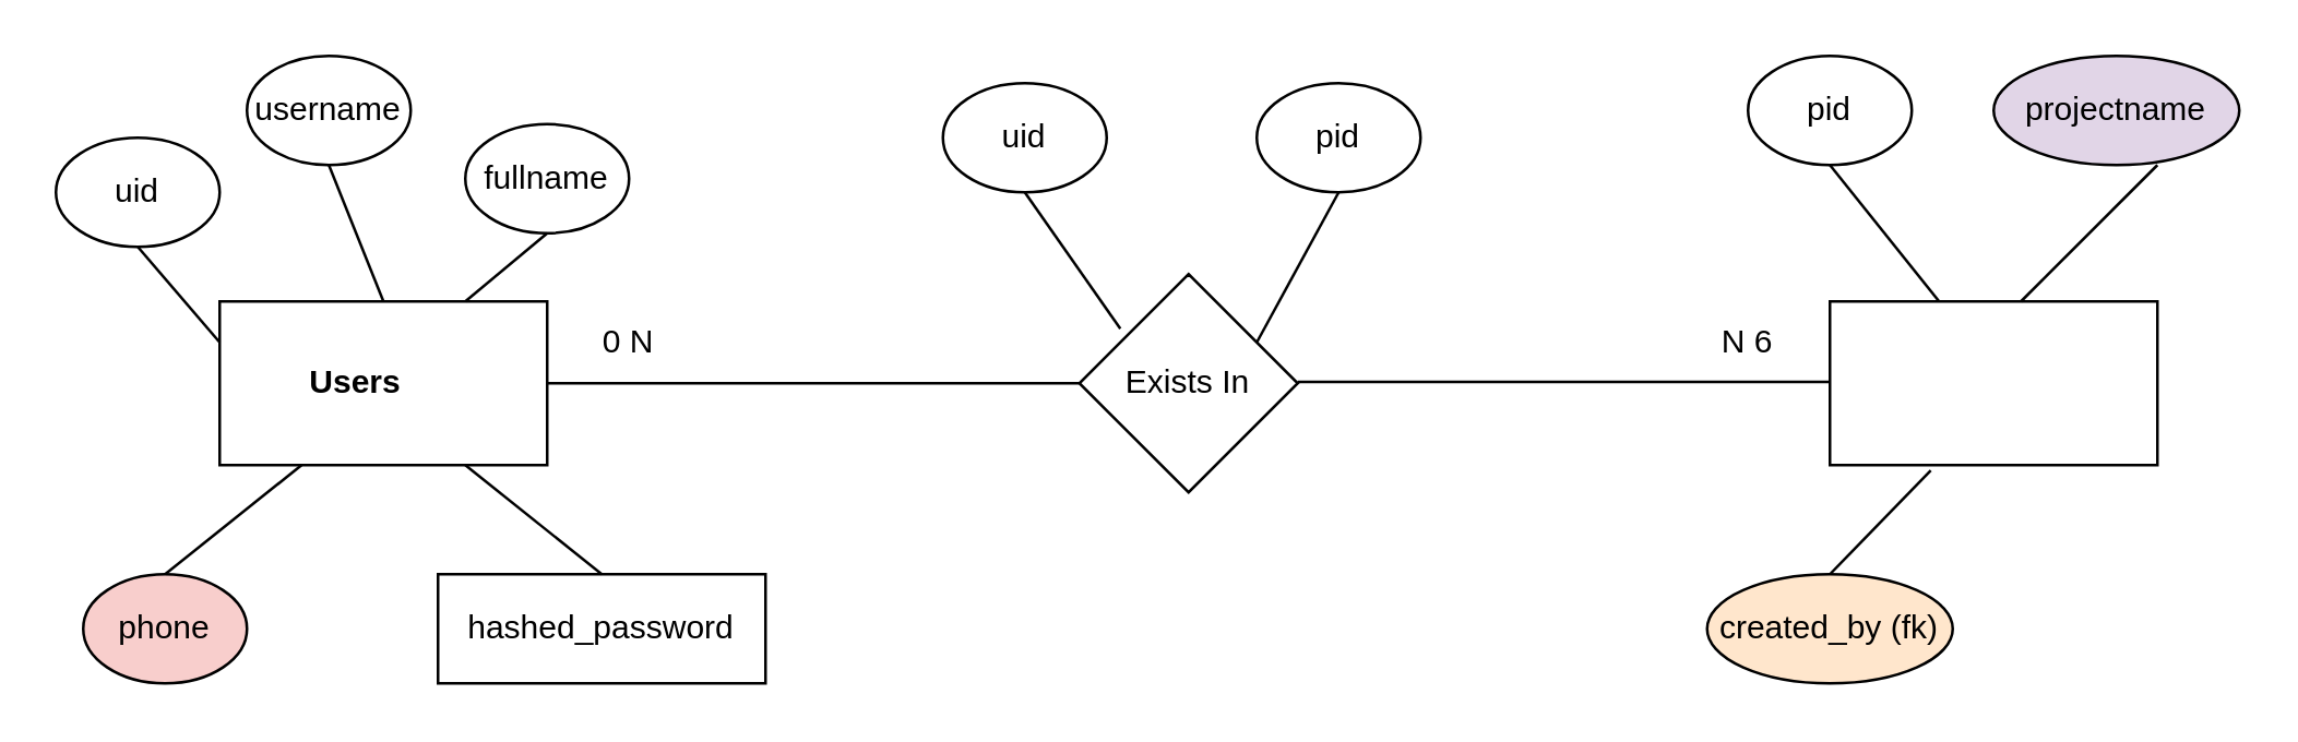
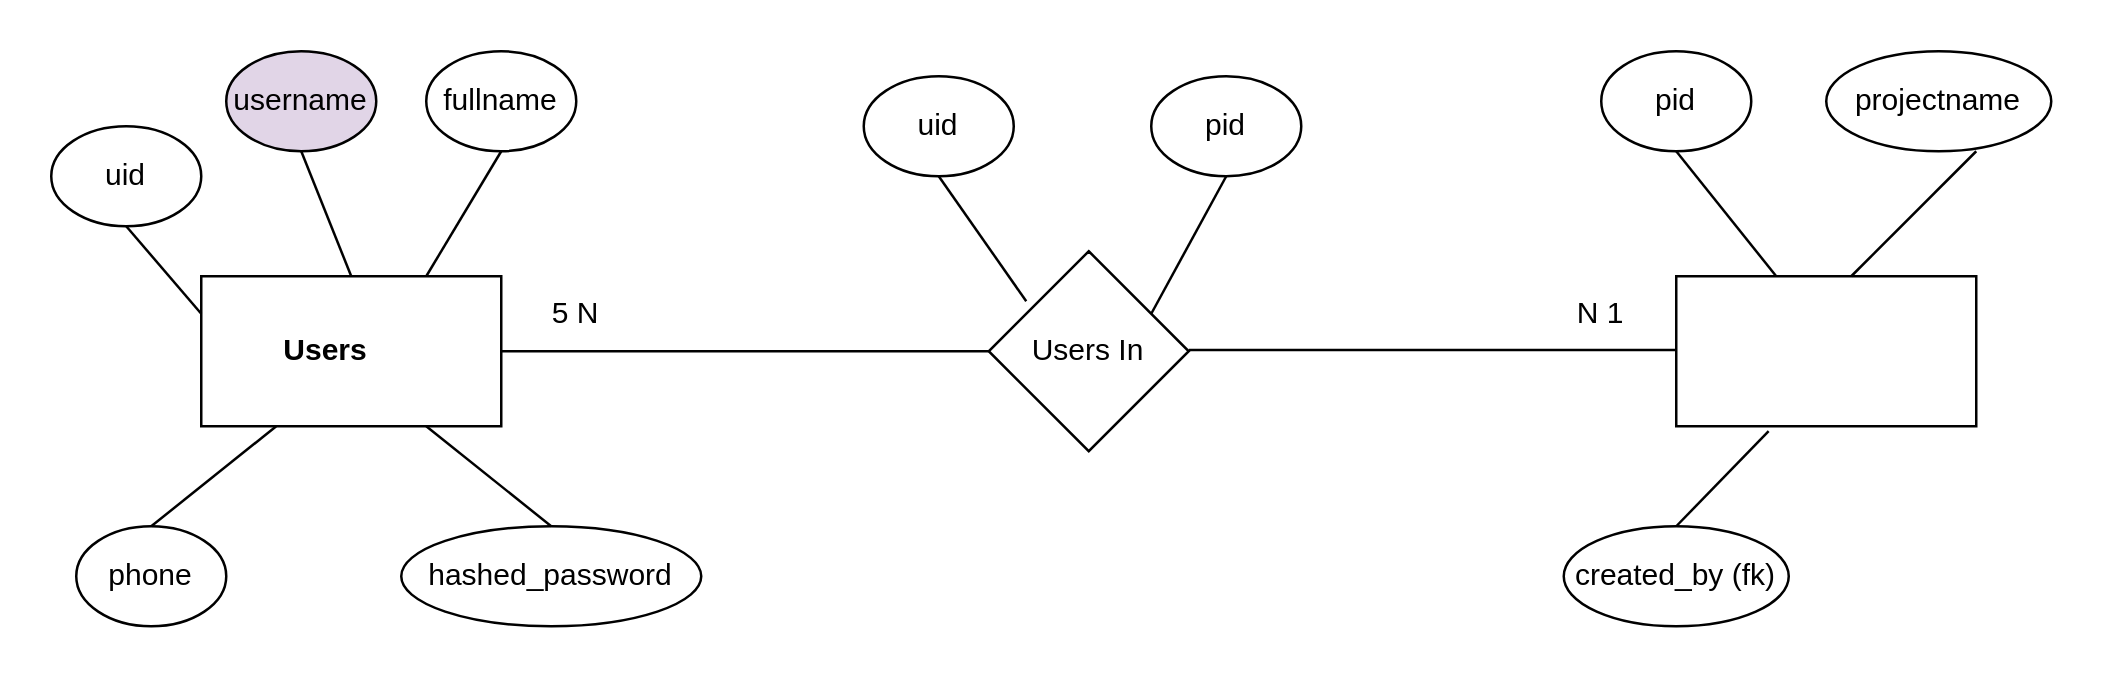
- <mxCell id="12" value="username" style="ellipse;whiteSpace=wrap;html=1;" vertex="1" parent="1"><mxGeometry x="90" y="20" width="60" height="40" as="geometry" /></mxCell>
+ <mxCell id="12" value="username" style="ellipse;whiteSpace=wrap;html=1;fillColor=#e1d5e7;" vertex="1" parent="1"><mxGeometry x="90" y="20" width="60" height="40" as="geometry" /></mxCell>
- <mxCell id="20" value="projectname" style="ellipse;whiteSpace=wrap;html=1;fillColor=#e1d5e7;" vertex="1" parent="1"><mxGeometry x="730" y="20" width="90" height="40" as="geometry" /></mxCell>
+ <mxCell id="20" value="projectname" style="ellipse;whiteSpace=wrap;html=1;" vertex="1" parent="1"><mxGeometry x="730" y="20" width="90" height="40" as="geometry" /></mxCell>
- <mxCell id="13" value="fullname" style="ellipse;whiteSpace=wrap;html=1;" vertex="1" parent="1"><mxGeometry x="170" y="45" width="60" height="40" as="geometry" /></mxCell>
+ <mxCell id="13" value="fullname" style="ellipse;whiteSpace=wrap;html=1;" vertex="1" parent="1"><mxGeometry x="170" y="20" width="60" height="40" as="geometry" /></mxCell>
- <mxCell id="9" value="0&lt;span style=&quot;background-color: initial;&quot;&gt;&amp;nbsp;N&lt;/span&gt;" style="text;strokeColor=none;align=center;fillColor=none;html=1;verticalAlign=middle;whiteSpace=wrap;rounded=0;" vertex="1" parent="1"><mxGeometry x="200" y="110" width="60" height="30" as="geometry" /></mxCell>
+ <mxCell id="9" value="5&lt;span style=&quot;background-color: initial;&quot;&gt;&amp;nbsp;N&lt;/span&gt;" style="text;strokeColor=none;align=center;fillColor=none;html=1;verticalAlign=middle;whiteSpace=wrap;rounded=0;" vertex="1" parent="1"><mxGeometry x="200" y="110" width="60" height="30" as="geometry" /></mxCell>
- <mxCell id="10" value="N 6" style="text;strokeColor=none;align=center;fillColor=none;html=1;verticalAlign=middle;whiteSpace=wrap;rounded=0;" vertex="1" parent="1"><mxGeometry x="610" y="110" width="60" height="30" as="geometry" /></mxCell>
+ <mxCell id="10" value="N 1" style="text;strokeColor=none;align=center;fillColor=none;html=1;verticalAlign=middle;whiteSpace=wrap;rounded=0;" vertex="1" parent="1"><mxGeometry x="610" y="110" width="60" height="30" as="geometry" /></mxCell>
- <mxCell id="6" value="Exists In" style="text;strokeColor=none;align=center;fillColor=none;html=1;verticalAlign=middle;whiteSpace=wrap;rounded=0;" vertex="1" parent="1"><mxGeometry x="405" y="125" width="60" height="30" as="geometry" /></mxCell>
+ <mxCell id="6" value="Users In" style="text;strokeColor=none;align=center;fillColor=none;html=1;verticalAlign=middle;whiteSpace=wrap;rounded=0;" vertex="1" parent="1"><mxGeometry x="405" y="125" width="60" height="30" as="geometry" /></mxCell>
- <mxCell id="17" value="phone" style="ellipse;whiteSpace=wrap;html=1;fillColor=#f8cecc;" vertex="1" parent="1"><mxGeometry x="30" y="210" width="60" height="40" as="geometry" /></mxCell>
+ <mxCell id="17" value="phone" style="ellipse;whiteSpace=wrap;html=1;" vertex="1" parent="1"><mxGeometry x="30" y="210" width="60" height="40" as="geometry" /></mxCell>
- <mxCell id="21" value="hashed_password" style="whiteSpace=wrap;html=1;rounded=0;" vertex="1" parent="1"><mxGeometry x="160" y="210" width="120" height="40" as="geometry" /></mxCell>
+ <mxCell id="21" value="hashed_password" style="ellipse;whiteSpace=wrap;html=1;" vertex="1" parent="1"><mxGeometry x="160" y="210" width="120" height="40" as="geometry" /></mxCell>
- <mxCell id="23" value="created_by (fk)" style="ellipse;whiteSpace=wrap;html=1;fillColor=#ffe6cc;" vertex="1" parent="1"><mxGeometry x="625" y="210" width="90" height="40" as="geometry" /></mxCell>
+ <mxCell id="23" value="created_by (fk)" style="ellipse;whiteSpace=wrap;html=1;" vertex="1" parent="1"><mxGeometry x="625" y="210" width="90" height="40" as="geometry" /></mxCell>
